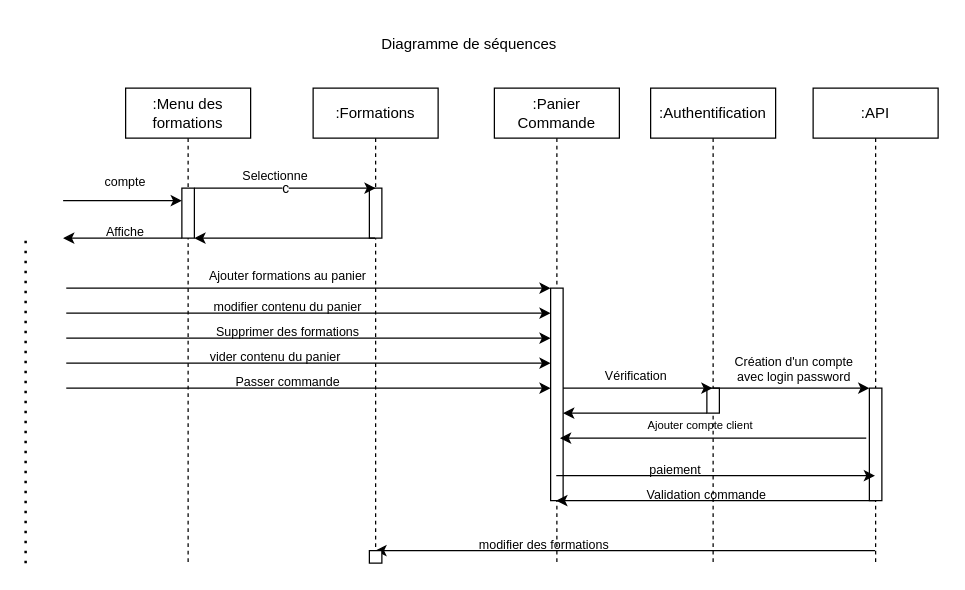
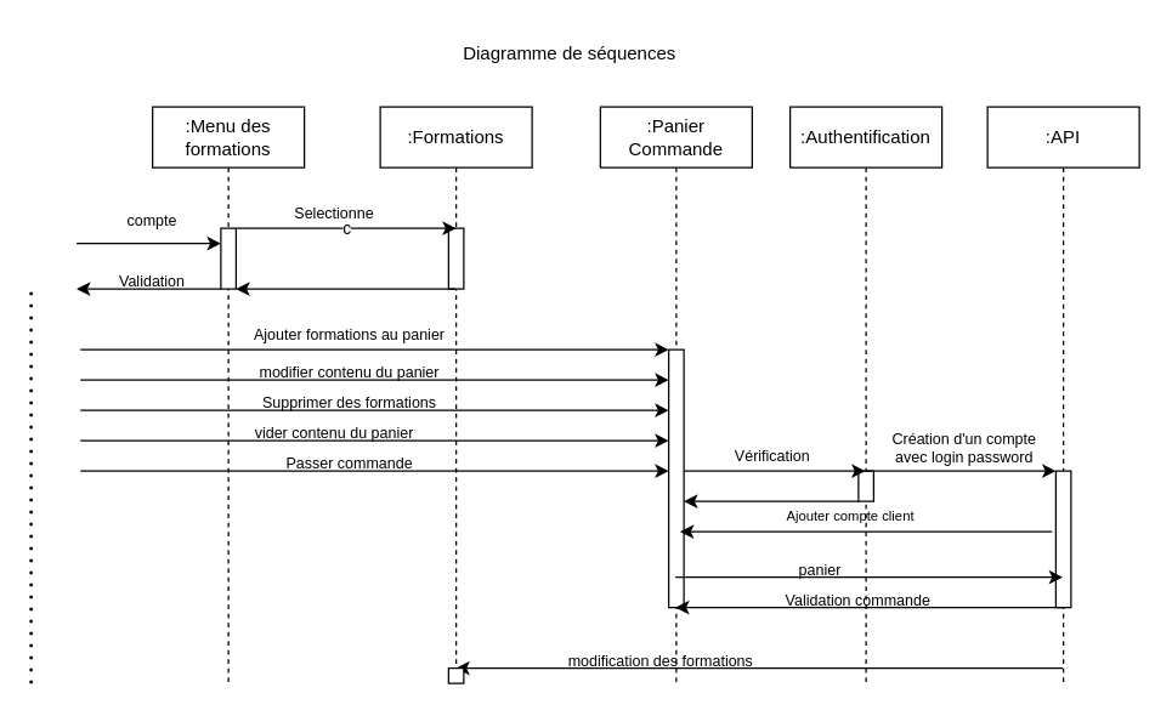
- <mxCell id="11" value="Affiche" style="text;html=1;strokeColor=none;fillColor=none;align=center;verticalAlign=middle;whiteSpace=wrap;rounded=0;fontSize=10;" vertex="1" parent="1"><mxGeometry x="70" y="170" width="60" height="30" as="geometry" /></mxCell>
+ <mxCell id="11" value="Validation" style="text;html=1;strokeColor=none;fillColor=none;align=center;verticalAlign=middle;whiteSpace=wrap;rounded=0;fontSize=10;" vertex="1" parent="1"><mxGeometry x="70" y="170" width="60" height="30" as="geometry" /></mxCell>
- <mxCell id="39" value="&lt;font style=&quot;font-size: 10px;&quot;&gt;paiement&lt;/font&gt;" style="text;html=1;strokeColor=none;fillColor=none;align=center;verticalAlign=middle;whiteSpace=wrap;rounded=0;fontSize=10;" vertex="1" parent="1"><mxGeometry x="510" y="360" width="60" height="30" as="geometry" /></mxCell>
+ <mxCell id="39" value="&lt;font style=&quot;font-size: 10px;&quot;&gt;panier&lt;/font&gt;" style="text;html=1;strokeColor=none;fillColor=none;align=center;verticalAlign=middle;whiteSpace=wrap;rounded=0;fontSize=10;" vertex="1" parent="1"><mxGeometry x="510" y="360" width="60" height="30" as="geometry" /></mxCell>
- <mxCell id="44" value="modifier des formations" style="text;html=1;strokeColor=none;fillColor=none;align=center;verticalAlign=middle;whiteSpace=wrap;rounded=0;fontSize=10;" vertex="1" parent="1"><mxGeometry x="350" y="420" width="170" height="30" as="geometry" /></mxCell>
+ <mxCell id="44" value="modification des formations" style="text;html=1;strokeColor=none;fillColor=none;align=center;verticalAlign=middle;whiteSpace=wrap;rounded=0;fontSize=10;" vertex="1" parent="1"><mxGeometry x="350" y="420" width="170" height="30" as="geometry" /></mxCell>
